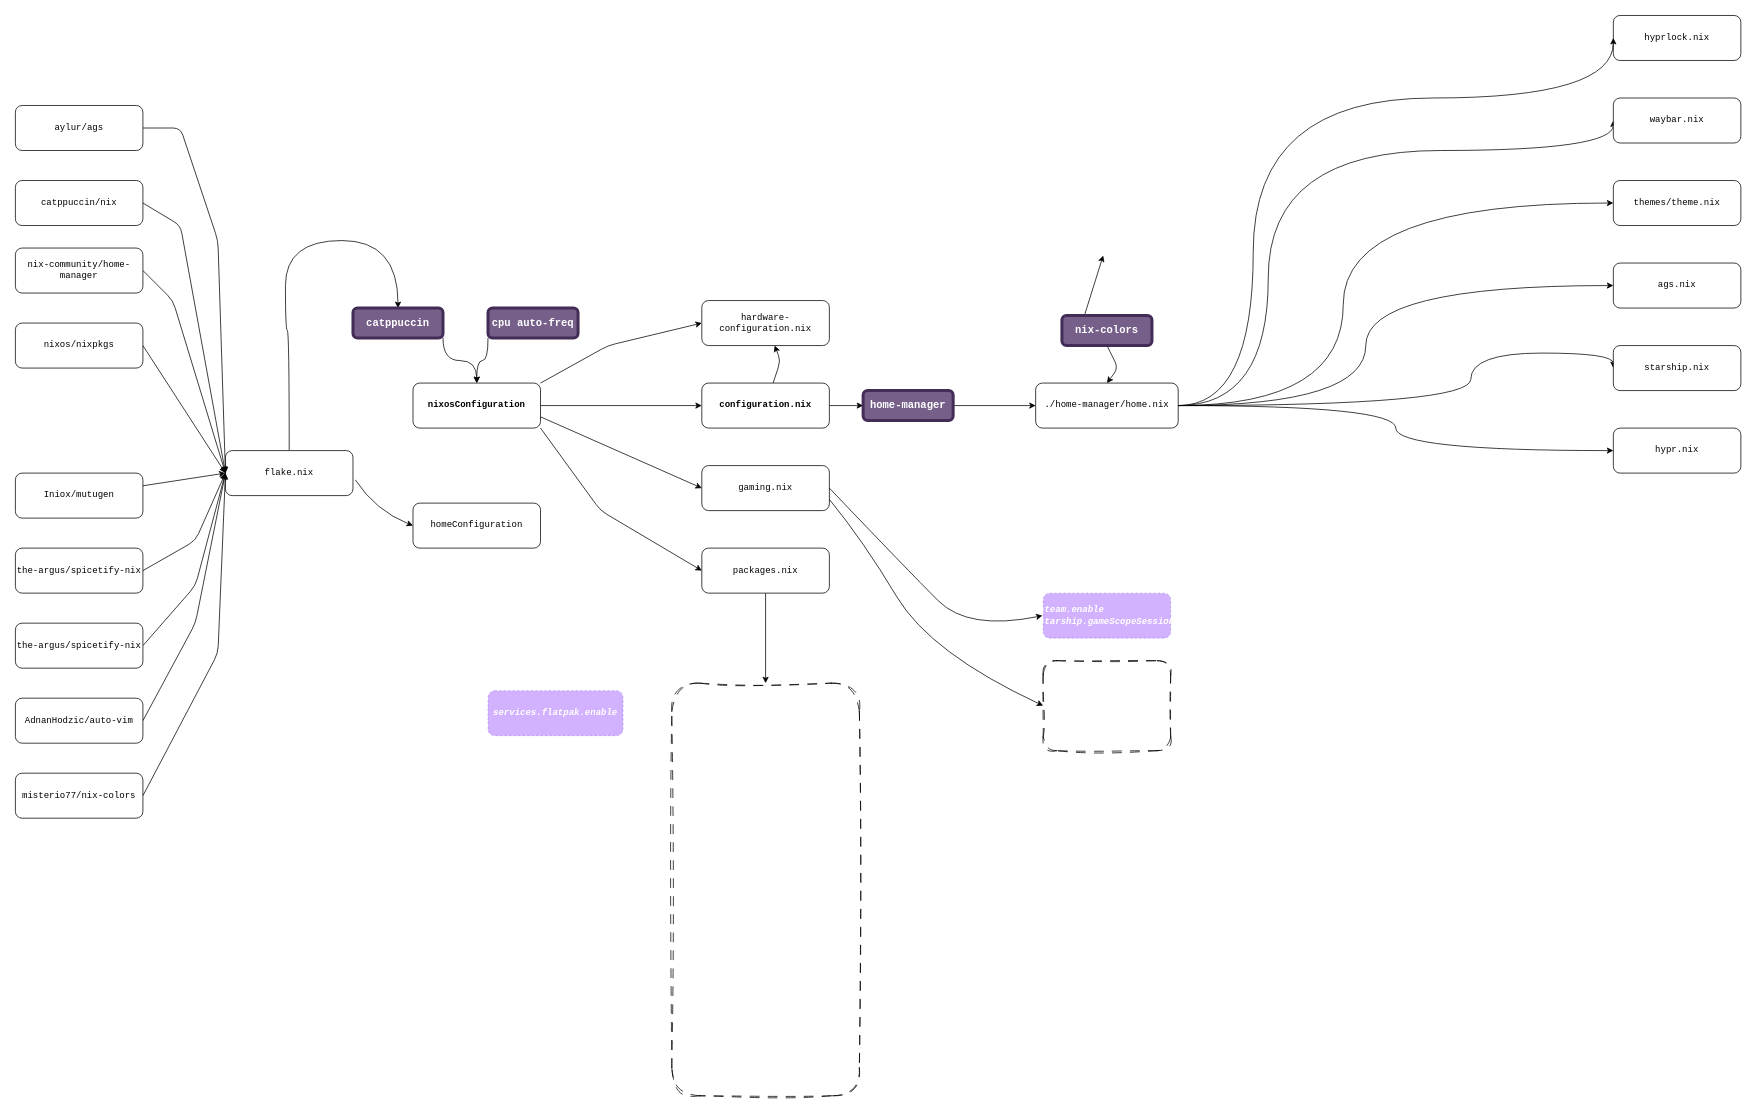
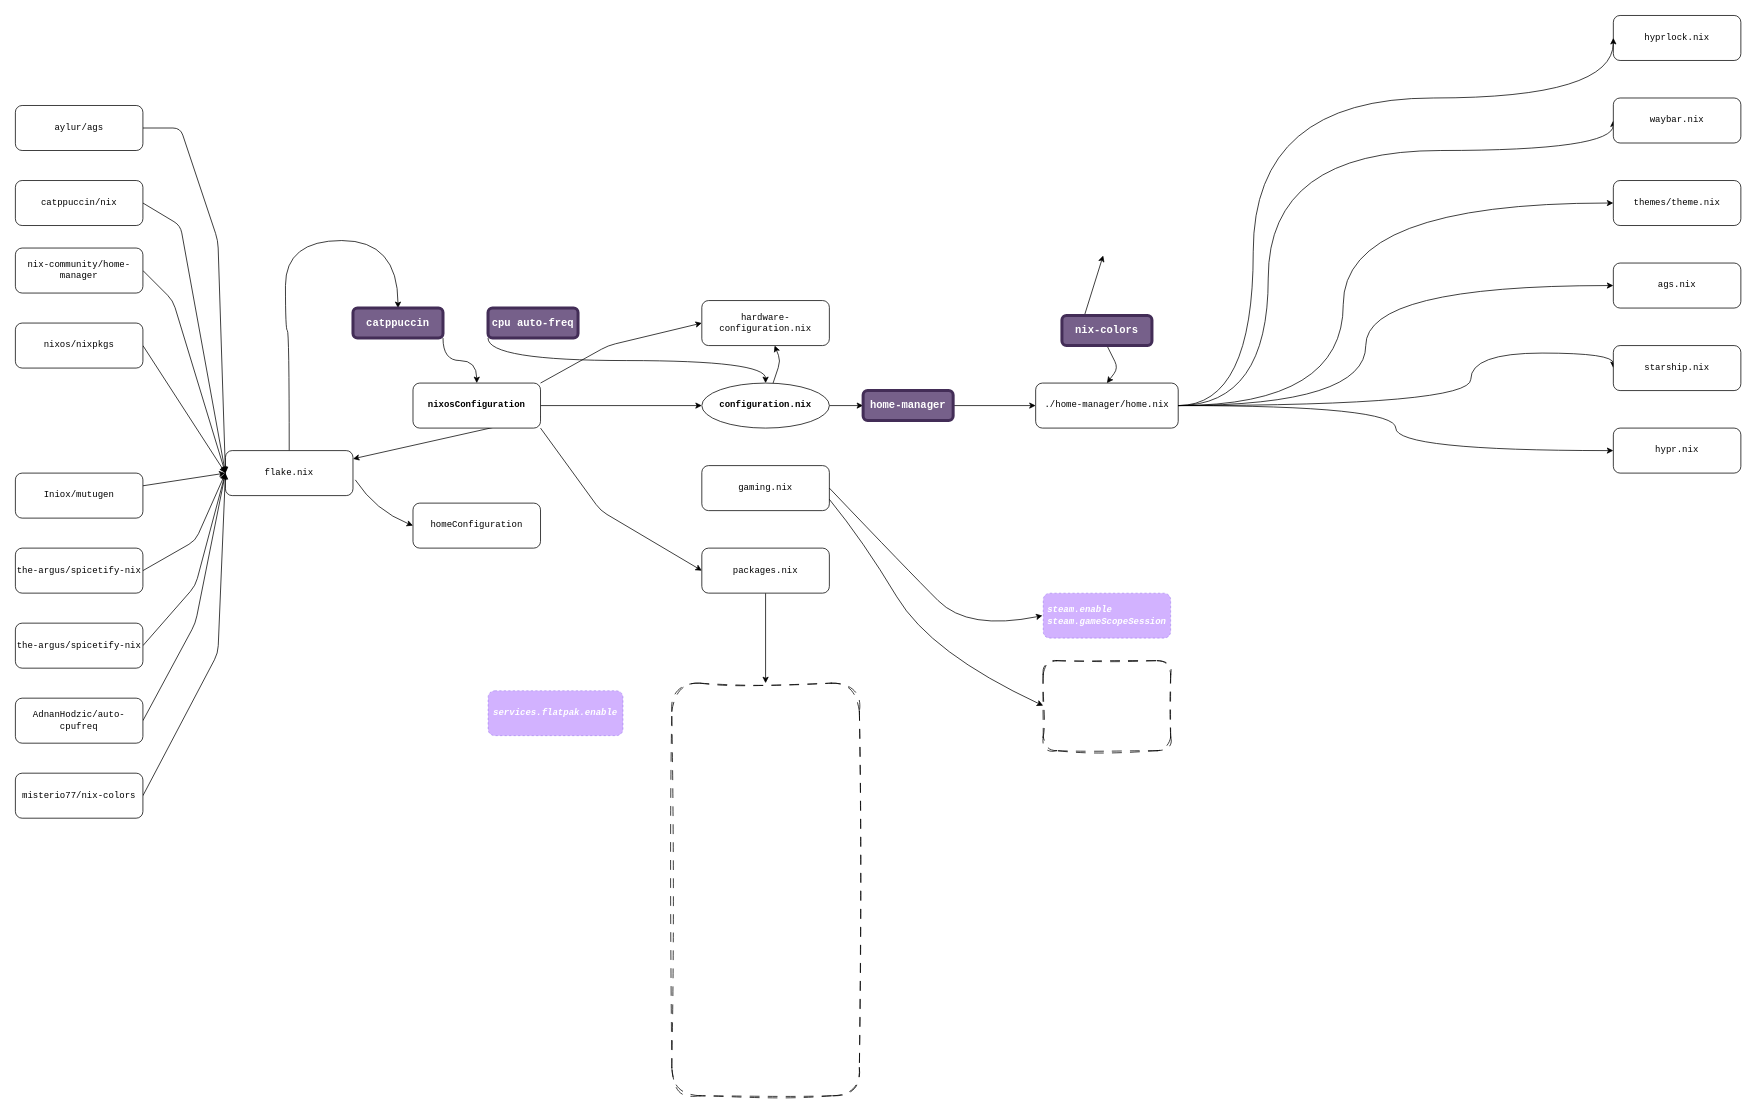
- <mxCell id="62" style="edgeStyle=orthogonalEdgeStyle;curved=1;html=1;exitX=0;exitY=1;exitDx=0;exitDy=0;entryX=0.5;entryY=0;entryDx=0;entryDy=0;fontFamily=Courier New;fontSize=13;fontColor=#FFFFFF;" edge="1" parent="1" source="63" target="6"><mxGeometry relative="1" as="geometry" /></mxCell>
+ <mxCell id="62" style="edgeStyle=orthogonalEdgeStyle;curved=1;html=1;exitX=0;exitY=1;exitDx=0;exitDy=0;fontFamily=Courier New;fontSize=13;fontColor=#FFFFFF;" edge="1" parent="1" source="63" target="10"><mxGeometry relative="1" as="geometry" /></mxCell>
- <mxCell id="10" value="configuration.nix" style="rounded=1;whiteSpace=wrap;html=1;shadow=0;labelBorderColor=none;strokeColor=default;fontFamily=Courier New;gradientColor=none;fontStyle=1" vertex="1" parent="1"><mxGeometry x="935" y="510" width="170" height="60" as="geometry" /></mxCell>
+ <mxCell id="10" value="configuration.nix" style="ellipse;whiteSpace=wrap;html=1;shadow=0;labelBorderColor=none;strokeColor=default;fontFamily=Courier New;gradientColor=none;fontStyle=1;" vertex="1" parent="1"><mxGeometry x="935" y="510" width="170" height="60" as="geometry" /></mxCell>
- <mxCell id="3" style="edgeStyle=none;html=1;exitX=1;exitY=0.75;exitDx=0;exitDy=0;entryX=0;entryY=0.5;entryDx=0;entryDy=0;" edge="1" parent="1" source="6" target="11"><mxGeometry relative="1" as="geometry" /></mxCell>
+ <mxCell id="3" style="edgeStyle=none;html=1;exitX=1;exitY=0.75;exitDx=0;exitDy=0;" edge="1" parent="1" source="6" target="15"><mxGeometry relative="1" as="geometry" /></mxCell>
- <mxCell id="41" value="&lt;div style=&quot;text-align: left;&quot;&gt;&lt;i&gt;&lt;span style=&quot;background-color: initial;&quot;&gt;steam.enable&lt;/span&gt;&lt;br&gt;&lt;span style=&quot;background-color: initial;&quot;&gt;starship.gameScopeSession&lt;/span&gt;&lt;/i&gt;&lt;br&gt;&lt;/div&gt;" style="rounded=1;whiteSpace=wrap;html=1;shadow=0;labelBorderColor=none;fontFamily=Courier New;fontStyle=1;fillColor=#6a00ff;dashed=1;strokeColor=#3700CC;opacity=30;fontColor=#ffffff;perimeterSpacing=1;" vertex="1" parent="1"><mxGeometry x="1390" y="790" width="170" height="60" as="geometry" /></mxCell>
+ <mxCell id="41" value="&lt;div style=&quot;text-align: left;&quot;&gt;&lt;i&gt;&lt;span style=&quot;background-color: initial;&quot;&gt;steam.enable&lt;/span&gt;&lt;br&gt;&lt;span style=&quot;background-color: initial;&quot;&gt;steam.gameScopeSession&lt;/span&gt;&lt;/i&gt;&lt;br&gt;&lt;/div&gt;" style="rounded=1;whiteSpace=wrap;html=1;shadow=0;labelBorderColor=none;fontFamily=Courier New;fontStyle=1;fillColor=#6a00ff;dashed=1;strokeColor=#3700CC;opacity=30;fontColor=#ffffff;perimeterSpacing=1;" vertex="1" parent="1"><mxGeometry x="1390" y="790" width="170" height="60" as="geometry" /></mxCell>
- <mxCell id="29" value="AdnanHodzic/auto-vim" style="rounded=1;whiteSpace=wrap;html=1;fontFamily=Courier New;labelBorderColor=none;gradientColor=none;shadow=0;strokeColor=default;" vertex="1" parent="1"><mxGeometry x="20" y="930" width="170" height="60" as="geometry" /></mxCell>
+ <mxCell id="29" value="AdnanHodzic/auto-cpufreq" style="rounded=1;whiteSpace=wrap;html=1;fontFamily=Courier New;labelBorderColor=none;gradientColor=none;shadow=0;strokeColor=default;" vertex="1" parent="1"><mxGeometry x="20" y="930" width="170" height="60" as="geometry" /></mxCell>
